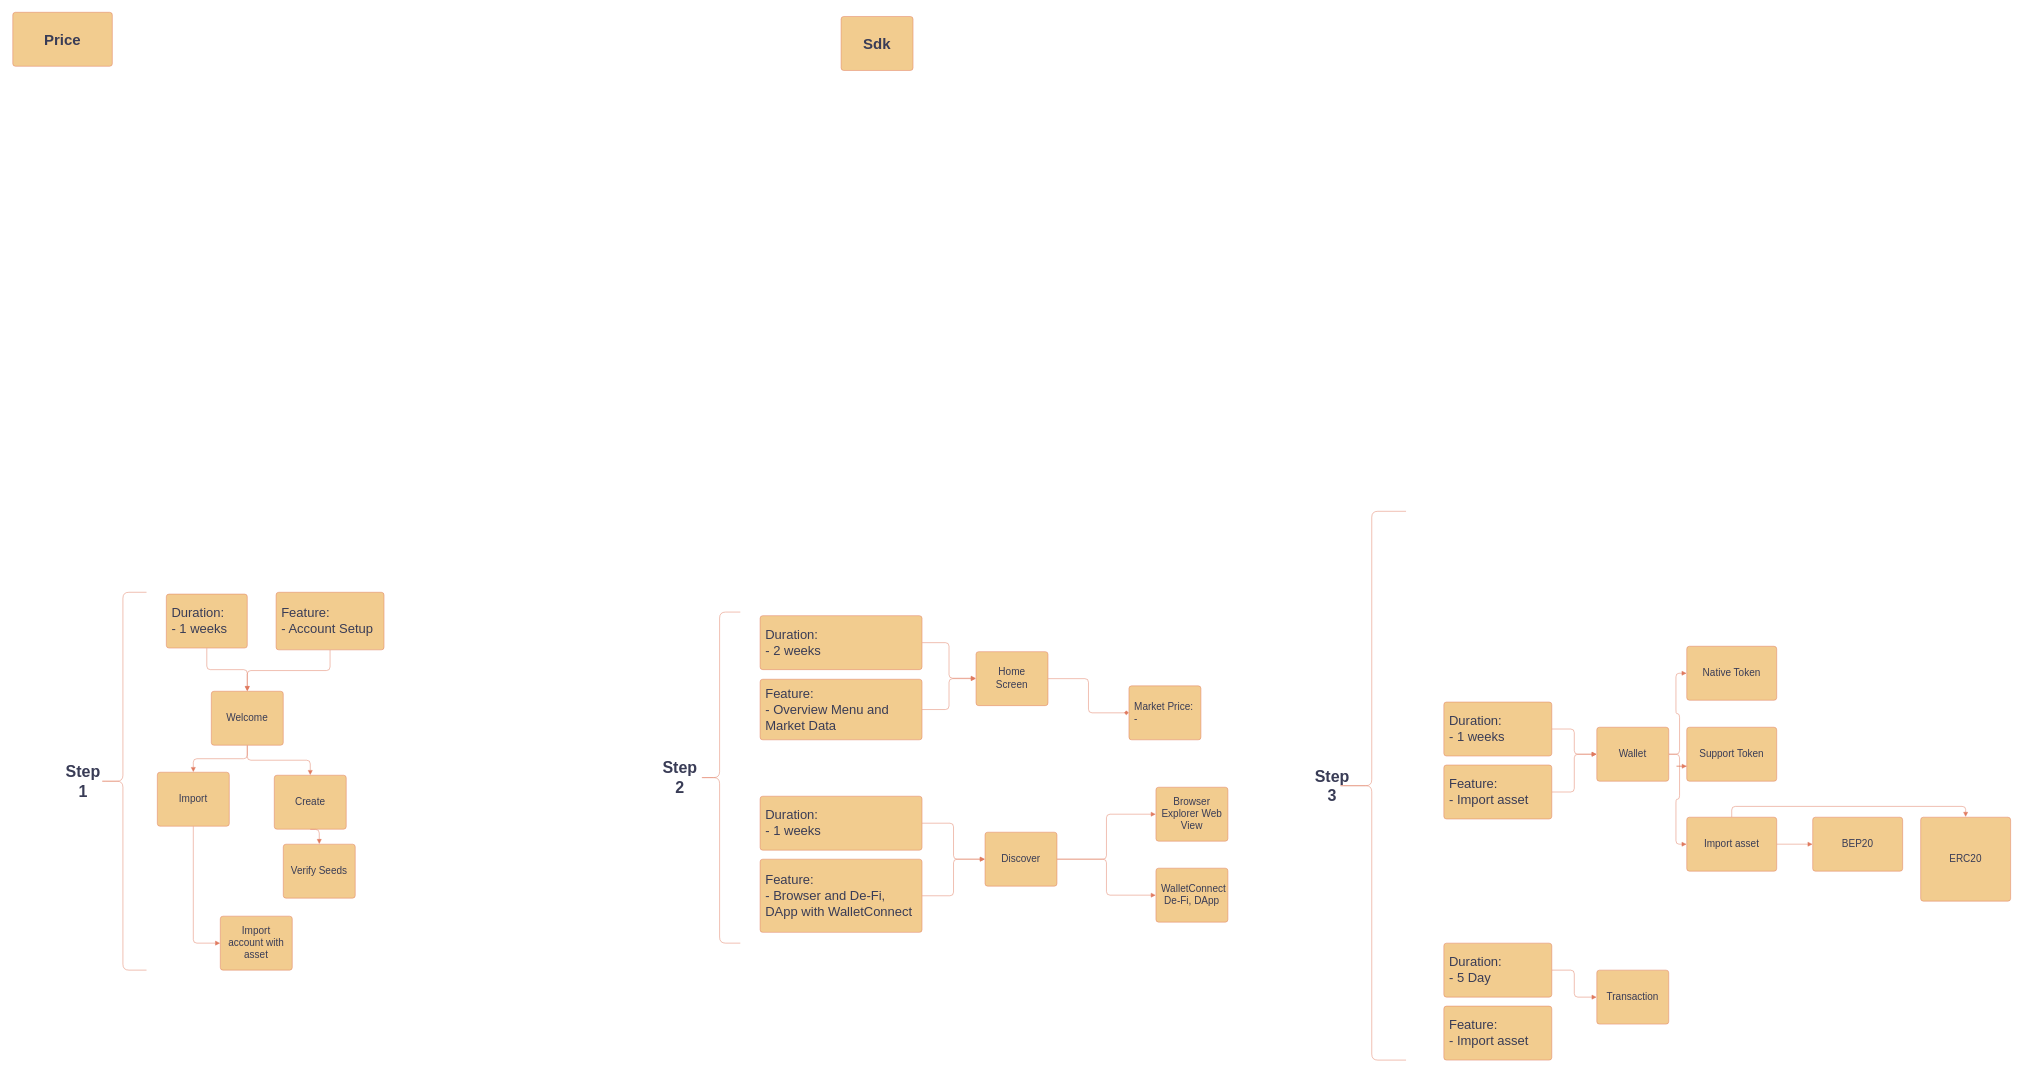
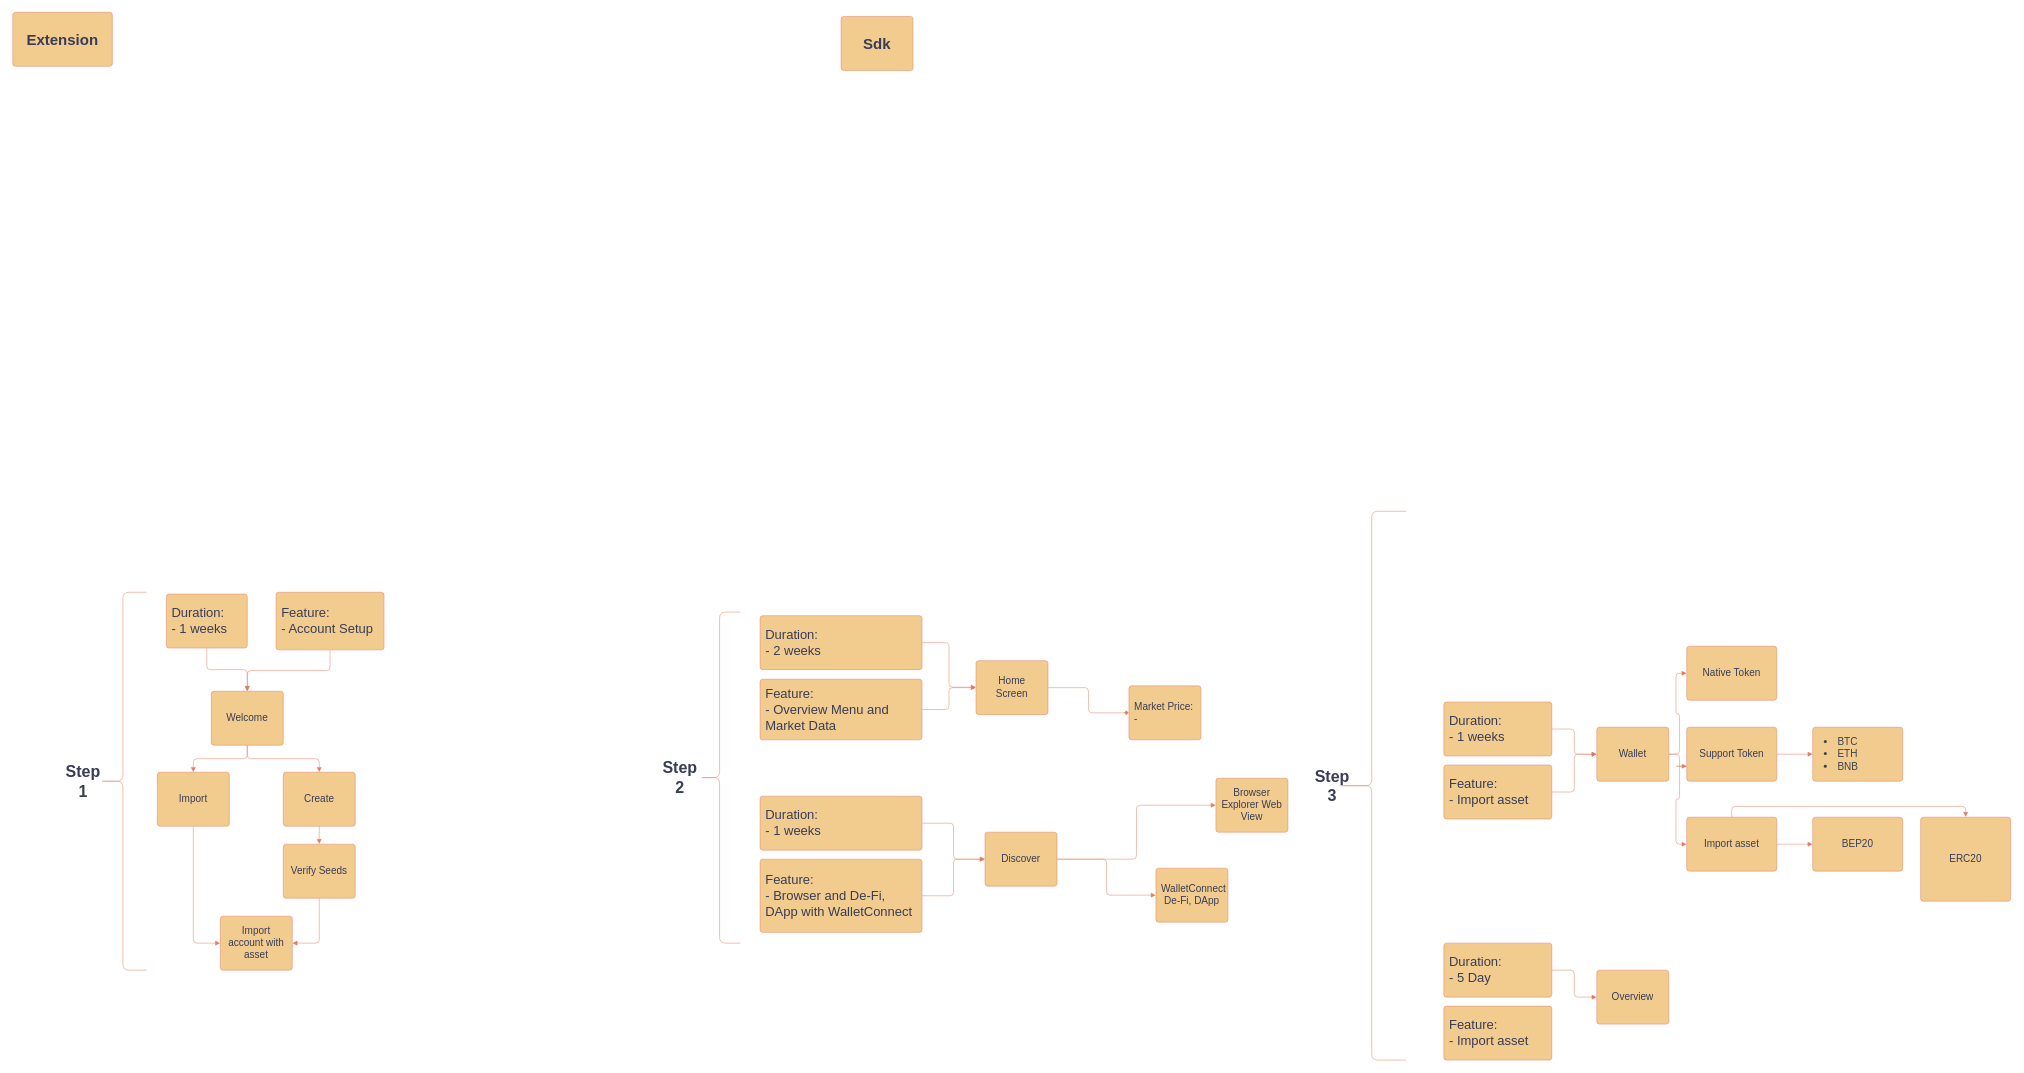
- <mxCell id="29" value="Price" style="html=1;overflow=block;blockSpacing=1;whiteSpace=wrap;fontSize=25;fontColor=#393C56;fontStyle=1;spacing=9;strokeColor=#E07A5F;strokeOpacity=100;fillOpacity=100;rounded=1;absoluteArcSize=1;arcSize=9;fillColor=#F2CC8F;strokeWidth=0.8;lucidId=..a0CwNgGoPU;labelBackgroundColor=none;" vertex="1" parent="1"><mxGeometry x="20" y="20" width="166" height="90" as="geometry" /></mxCell>
+ <mxCell id="29" value="Extension" style="html=1;overflow=block;blockSpacing=1;whiteSpace=wrap;fontSize=25;fontColor=#393C56;fontStyle=1;spacing=9;strokeColor=#E07A5F;strokeOpacity=100;fillOpacity=100;rounded=1;absoluteArcSize=1;arcSize=9;fillColor=#F2CC8F;strokeWidth=0.8;lucidId=..a0CwNgGoPU;labelBackgroundColor=none;" vertex="1" parent="1"><mxGeometry x="20" y="20" width="166" height="90" as="geometry" /></mxCell>
- <mxCell id="2" value="Home Screen" style="html=1;overflow=block;blockSpacing=1;whiteSpace=wrap;fontSize=16.7;fontColor=#393C56;spacing=9;strokeColor=#E07A5F;strokeOpacity=100;rounded=1;absoluteArcSize=1;arcSize=9;strokeWidth=0.8;lucidId=uca0n-UiO.i3;fillColor=#F2CC8F;labelBackgroundColor=none;" vertex="1" parent="1"><mxGeometry x="1626" y="1086" width="120" height="90" as="geometry" /></mxCell>
+ <mxCell id="2" value="Home Screen" style="html=1;overflow=block;blockSpacing=1;whiteSpace=wrap;fontSize=16.7;fontColor=#393C56;spacing=9;strokeColor=#E07A5F;strokeOpacity=100;rounded=1;absoluteArcSize=1;arcSize=9;strokeWidth=0.8;lucidId=uca0n-UiO.i3;fillColor=#F2CC8F;labelBackgroundColor=none;" vertex="1" parent="1"><mxGeometry x="1626" y="1101" width="120" height="90" as="geometry" /></mxCell>
+ <mxCell id="54" value="" style="html=1;jettySize=18;whiteSpace=wrap;fontSize=13;strokeColor=#E07A5F;strokeOpacity=100;strokeWidth=0.8;rounded=1;arcSize=12;edgeStyle=orthogonalEdgeStyle;startArrow=none;endArrow=block;endFill=1;exitX=1.002;exitY=0.5;exitPerimeter=0;entryX=-0.002;entryY=0.5;entryPerimeter=0;lucidId=bhb0xzGB-_wK;fillColor=#F2CC8F;labelBackgroundColor=none;fontColor=default;" edge="1" parent="1" source="51" target="53"><mxGeometry width="100" height="100" relative="1" as="geometry"><Array as="points" /></mxGeometry></mxCell>
+ <mxCell id="53" value="&lt;ul style=&quot;margin: 0px; padding-left: 10px;list-style-position: inside; list-style-type:disc&quot;&gt;&lt;li style=&quot;text-align:left;color:#3a414a;font-size:16.7px;&quot;&gt;&lt;span style=&quot;margin-left: 0px;margin-top: -2px;&quot;&gt;&lt;span style=&quot;font-size:16.7px;color:#3a414a;&quot;&gt;BTC&lt;/span&gt;&lt;/span&gt;&lt;/li&gt;&lt;li style=&quot;text-align:left;color:#3a414a;font-size:16.7px;&quot;&gt;&lt;span style=&quot;margin-left: 0px;margin-top: -2px;&quot;&gt;&lt;span style=&quot;font-size:16.7px;color:#3a414a;&quot;&gt;ETH&lt;/span&gt;&lt;/span&gt;&lt;/li&gt;&lt;li style=&quot;text-align:left;color:#3a414a;font-size:16.7px;&quot;&gt;&lt;span style=&quot;margin-left: 0px;margin-top: -2px;&quot;&gt;&lt;span style=&quot;font-size:16.7px;color:#3a414a;&quot;&gt;BNB&lt;/span&gt;&lt;/span&gt;&lt;/li&gt;&lt;/ul&gt;" style="html=1;overflow=block;blockSpacing=1;whiteSpace=wrap;fontSize=13;spacing=9;strokeColor=#E07A5F;strokeOpacity=100;rounded=1;absoluteArcSize=1;arcSize=9;strokeWidth=0.8;lucidId=bhb0zRiMd7yo;fillColor=#F2CC8F;fontColor=#393C56;labelBackgroundColor=none;" vertex="1" parent="1"><mxGeometry x="3021" y="1212" width="150" height="90" as="geometry" /></mxCell>
- <mxCell id="5" value="Create" style="html=1;overflow=block;blockSpacing=1;whiteSpace=wrap;fontSize=16.7;fontColor=#393C56;spacing=9;verticalAlign=middle;strokeColor=#E07A5F;strokeOpacity=100;rounded=1;absoluteArcSize=1;arcSize=9;strokeWidth=0.8;lucidId=bea0~t-JF409;labelBackgroundColor=none;fillColor=#F2CC8F;" vertex="1" parent="1"><mxGeometry x="456" y="1292" width="120" height="90" as="geometry" /></mxCell>
+ <mxCell id="5" value="Create" style="html=1;overflow=block;blockSpacing=1;whiteSpace=wrap;fontSize=16.7;fontColor=#393C56;spacing=9;verticalAlign=middle;strokeColor=#E07A5F;strokeOpacity=100;rounded=1;absoluteArcSize=1;arcSize=9;strokeWidth=0.8;lucidId=bea0~t-JF409;labelBackgroundColor=none;fillColor=#F2CC8F;" vertex="1" parent="1"><mxGeometry x="471" y="1287" width="120" height="90" as="geometry" /></mxCell>
- <mxCell id="25" value="Browser Explorer Web View" style="html=1;overflow=block;blockSpacing=1;whiteSpace=wrap;fontSize=16.7;fontColor=#393C56;spacing=9;strokeColor=#E07A5F;strokeOpacity=100;rounded=1;absoluteArcSize=1;arcSize=9;strokeWidth=0.8;lucidId=77a02cb7iGfI;fillColor=#F2CC8F;labelBackgroundColor=none;" vertex="1" parent="1"><mxGeometry x="1926" y="1312" width="120" height="90" as="geometry" /></mxCell>
+ <mxCell id="25" value="Browser Explorer Web View" style="html=1;overflow=block;blockSpacing=1;whiteSpace=wrap;fontSize=16.7;fontColor=#393C56;spacing=9;strokeColor=#E07A5F;strokeOpacity=100;rounded=1;absoluteArcSize=1;arcSize=9;strokeWidth=0.8;lucidId=77a02cb7iGfI;fillColor=#F2CC8F;labelBackgroundColor=none;" vertex="1" parent="1"><mxGeometry x="2026" y="1297" width="120" height="90" as="geometry" /></mxCell>
+ <mxCell id="12" value="" style="html=1;jettySize=18;whiteSpace=wrap;fontSize=13;strokeColor=#E07A5F;strokeOpacity=100;strokeWidth=0.8;rounded=1;arcSize=12;edgeStyle=orthogonalEdgeStyle;startArrow=none;endArrow=block;endFill=1;exitX=0.5;exitY=1.004;exitPerimeter=0;entryX=1.003;entryY=0.5;entryPerimeter=0;lucidId=Sfa0SEUxJVV2;labelBackgroundColor=none;fontColor=default;" edge="1" parent="1" source="6" target="10"><mxGeometry width="100" height="100" relative="1" as="geometry"><Array as="points" /></mxGeometry></mxCell>
- <mxCell id="62" value="Transaction" style="html=1;overflow=block;blockSpacing=1;whiteSpace=wrap;fontSize=16.7;spacing=9;strokeColor=#E07A5F;strokeOpacity=100;rounded=1;absoluteArcSize=1;arcSize=9;strokeWidth=0.8;lucidId=Zhb044c1I5jU;fillColor=#F2CC8F;fontColor=#393C56;labelBackgroundColor=none;" vertex="1" parent="1"><mxGeometry x="2661" y="1617" width="120" height="90" as="geometry" /></mxCell>
+ <mxCell id="62" value="Overview" style="html=1;overflow=block;blockSpacing=1;whiteSpace=wrap;fontSize=16.7;spacing=9;strokeColor=#E07A5F;strokeOpacity=100;rounded=1;absoluteArcSize=1;arcSize=9;strokeWidth=0.8;lucidId=Zhb044c1I5jU;fillColor=#F2CC8F;fontColor=#393C56;labelBackgroundColor=none;" vertex="1" parent="1"><mxGeometry x="2661" y="1617" width="120" height="90" as="geometry" /></mxCell>
